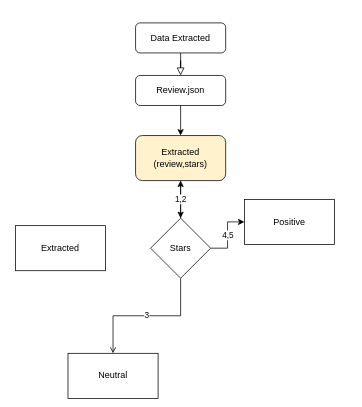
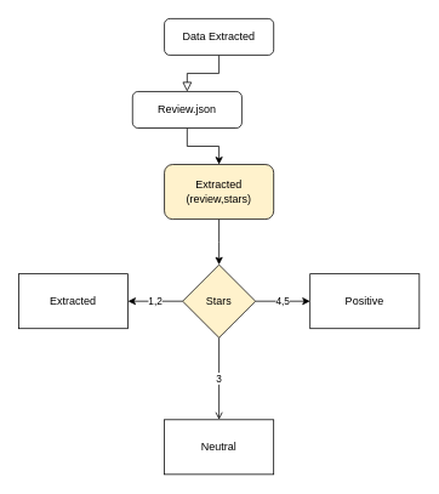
- <mxCell id="3" value="Data Extracted" style="rounded=1;whiteSpace=wrap;html=1;fontSize=12;glass=0;strokeWidth=1;shadow=0;" parent="1" vertex="1"><mxGeometry x="180" y="30" width="120" height="40" as="geometry" /></mxCell>
+ <mxCell id="3" value="Data Extracted" style="rounded=1;whiteSpace=wrap;html=1;fontSize=12;glass=0;strokeWidth=1;shadow=0;" parent="1" vertex="1"><mxGeometry x="180" y="20" width="120" height="40" as="geometry" /></mxCell>
- <mxCell id="5" value="Review.json" style="rounded=1;whiteSpace=wrap;html=1;fontSize=12;glass=0;strokeWidth=1;shadow=0;" vertex="1" parent="1"><mxGeometry x="180" y="100" width="120" height="40" as="geometry" /></mxCell>
+ <mxCell id="5" value="Review.json" style="rounded=1;whiteSpace=wrap;html=1;fontSize=12;glass=0;strokeWidth=1;shadow=0;" vertex="1" parent="1"><mxGeometry x="145" y="100" width="120" height="40" as="geometry" /></mxCell>
- <mxCell id="9" value="1,2" style="edgeStyle=orthogonalEdgeStyle;rounded=0;orthogonalLoop=1;jettySize=auto;html=1;" edge="1" parent="1" source="11" target="7"><mxGeometry relative="1" as="geometry" /></mxCell>
+ <mxCell id="9" value="1,2" style="edgeStyle=orthogonalEdgeStyle;rounded=0;orthogonalLoop=1;jettySize=auto;html=1;" edge="1" parent="1" source="11" target="13"><mxGeometry relative="1" as="geometry" /></mxCell>
- <mxCell id="12" value="Positive" style="whiteSpace=wrap;html=1;" vertex="1" parent="1"><mxGeometry x="325" y="265" width="120" height="60" as="geometry" /></mxCell>
+ <mxCell id="12" value="Positive" style="whiteSpace=wrap;html=1;" vertex="1" parent="1"><mxGeometry x="340" y="300" width="120" height="60" as="geometry" /></mxCell>
- <mxCell id="11" value="Stars" style="rhombus;whiteSpace=wrap;html=1;" vertex="1" parent="1"><mxGeometry x="200" y="290" width="80" height="80" as="geometry" /></mxCell>
+ <mxCell id="11" value="Stars" style="rhombus;whiteSpace=wrap;html=1;fillColor=#fff2cc;" vertex="1" parent="1"><mxGeometry x="200" y="290" width="80" height="80" as="geometry" /></mxCell>
- <mxCell id="14" value="Neutral" style="whiteSpace=wrap;html=1;" vertex="1" parent="1"><mxGeometry x="90" y="470" width="120" height="60" as="geometry" /></mxCell>
+ <mxCell id="14" value="Neutral" style="whiteSpace=wrap;html=1;" vertex="1" parent="1"><mxGeometry x="180" y="460" width="120" height="60" as="geometry" /></mxCell>
